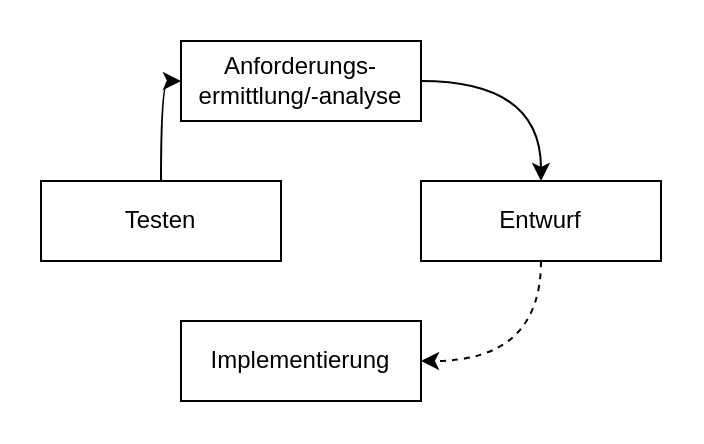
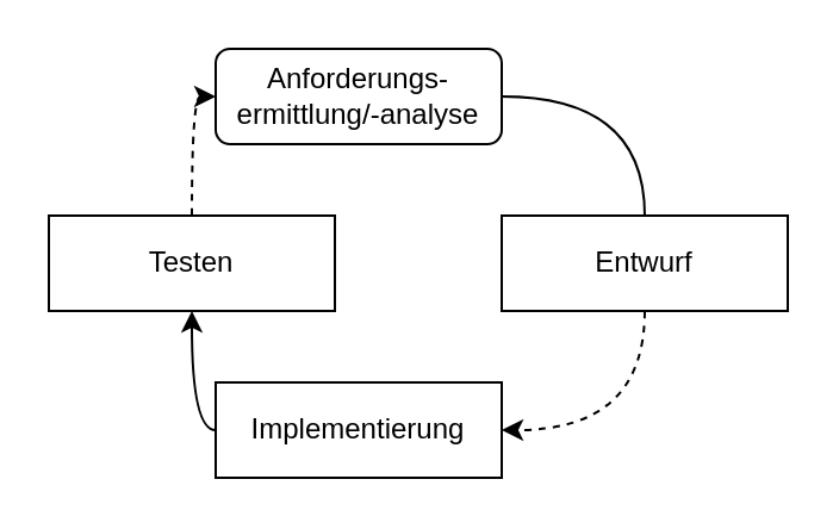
- <mxCell id="5" value="Anforderungs-&lt;br style=&quot;font-size: 12px;&quot;&gt;ermittlung/-analyse" style="rounded=0;whiteSpace=wrap;html=1;fontSize=12;" parent="1" vertex="1"><mxGeometry x="90" y="20" width="120" height="40" as="geometry" /></mxCell>
+ <mxCell id="5" value="Anforderungs-&lt;br style=&quot;font-size: 12px;&quot;&gt;ermittlung/-analyse" style="whiteSpace=wrap;html=1;fontSize=12;rounded=1;" parent="1" vertex="1"><mxGeometry x="90" y="20" width="120" height="40" as="geometry" /></mxCell>
- <mxCell id="7" value="" style="endArrow=classic;html=1;exitX=1;exitY=0.5;exitDx=0;exitDy=0;entryX=0.5;entryY=0;entryDx=0;entryDy=0;edgeStyle=orthogonalEdgeStyle;curved=1;fontSize=12;" parent="1" source="5" target="4" edge="1"><mxGeometry width="50" height="50" relative="1" as="geometry"><mxPoint x="320" y="330" as="sourcePoint" /><mxPoint x="370" y="280" as="targetPoint" /></mxGeometry></mxCell>
+ <mxCell id="7" value="" style="endArrow=none;html=1;exitX=1;exitY=0.5;exitDx=0;exitDy=0;entryX=0.5;entryY=0;entryDx=0;entryDy=0;edgeStyle=orthogonalEdgeStyle;curved=1;fontSize=12;" parent="1" source="5" target="4" edge="1"><mxGeometry width="50" height="50" relative="1" as="geometry"><mxPoint x="320" y="330" as="sourcePoint" /><mxPoint x="370" y="280" as="targetPoint" /></mxGeometry></mxCell>
- <mxCell id="6" value="" style="endArrow=classic;html=1;exitX=0.5;exitY=0;exitDx=0;exitDy=0;entryX=0;entryY=0.5;entryDx=0;entryDy=0;edgeStyle=orthogonalEdgeStyle;curved=1;fontSize=12;" parent="1" source="2" target="5" edge="1"><mxGeometry width="50" height="50" relative="1" as="geometry"><mxPoint x="320" y="330" as="sourcePoint" /><mxPoint x="370" y="280" as="targetPoint" /></mxGeometry></mxCell>
+ <mxCell id="6" value="" style="endArrow=classic;html=1;exitX=0.5;exitY=0;exitDx=0;exitDy=0;entryX=0;entryY=0.5;entryDx=0;entryDy=0;edgeStyle=orthogonalEdgeStyle;curved=1;fontSize=12;dashed=1;" parent="1" source="2" target="5" edge="1"><mxGeometry width="50" height="50" relative="1" as="geometry"><mxPoint x="320" y="330" as="sourcePoint" /><mxPoint x="370" y="280" as="targetPoint" /></mxGeometry></mxCell>
+ <mxCell id="8" value="" style="endArrow=classic;html=1;entryX=0.5;entryY=1;entryDx=0;entryDy=0;exitX=0;exitY=0.5;exitDx=0;exitDy=0;edgeStyle=orthogonalEdgeStyle;curved=1;fontSize=12;" parent="1" source="3" target="2" edge="1"><mxGeometry width="50" height="50" relative="1" as="geometry"><mxPoint x="320" y="330" as="sourcePoint" /><mxPoint x="370" y="280" as="targetPoint" /></mxGeometry></mxCell>
